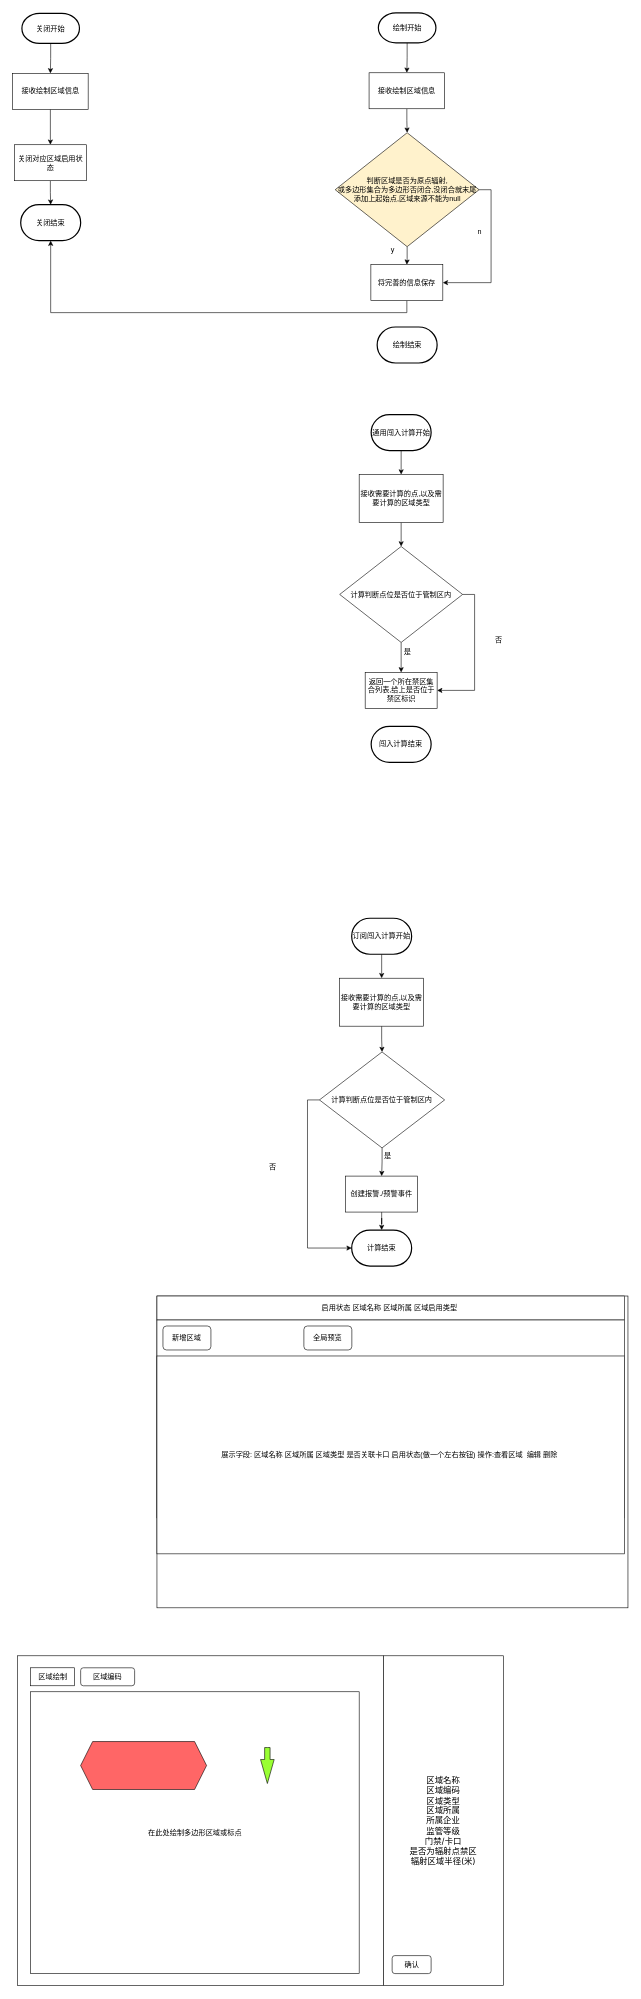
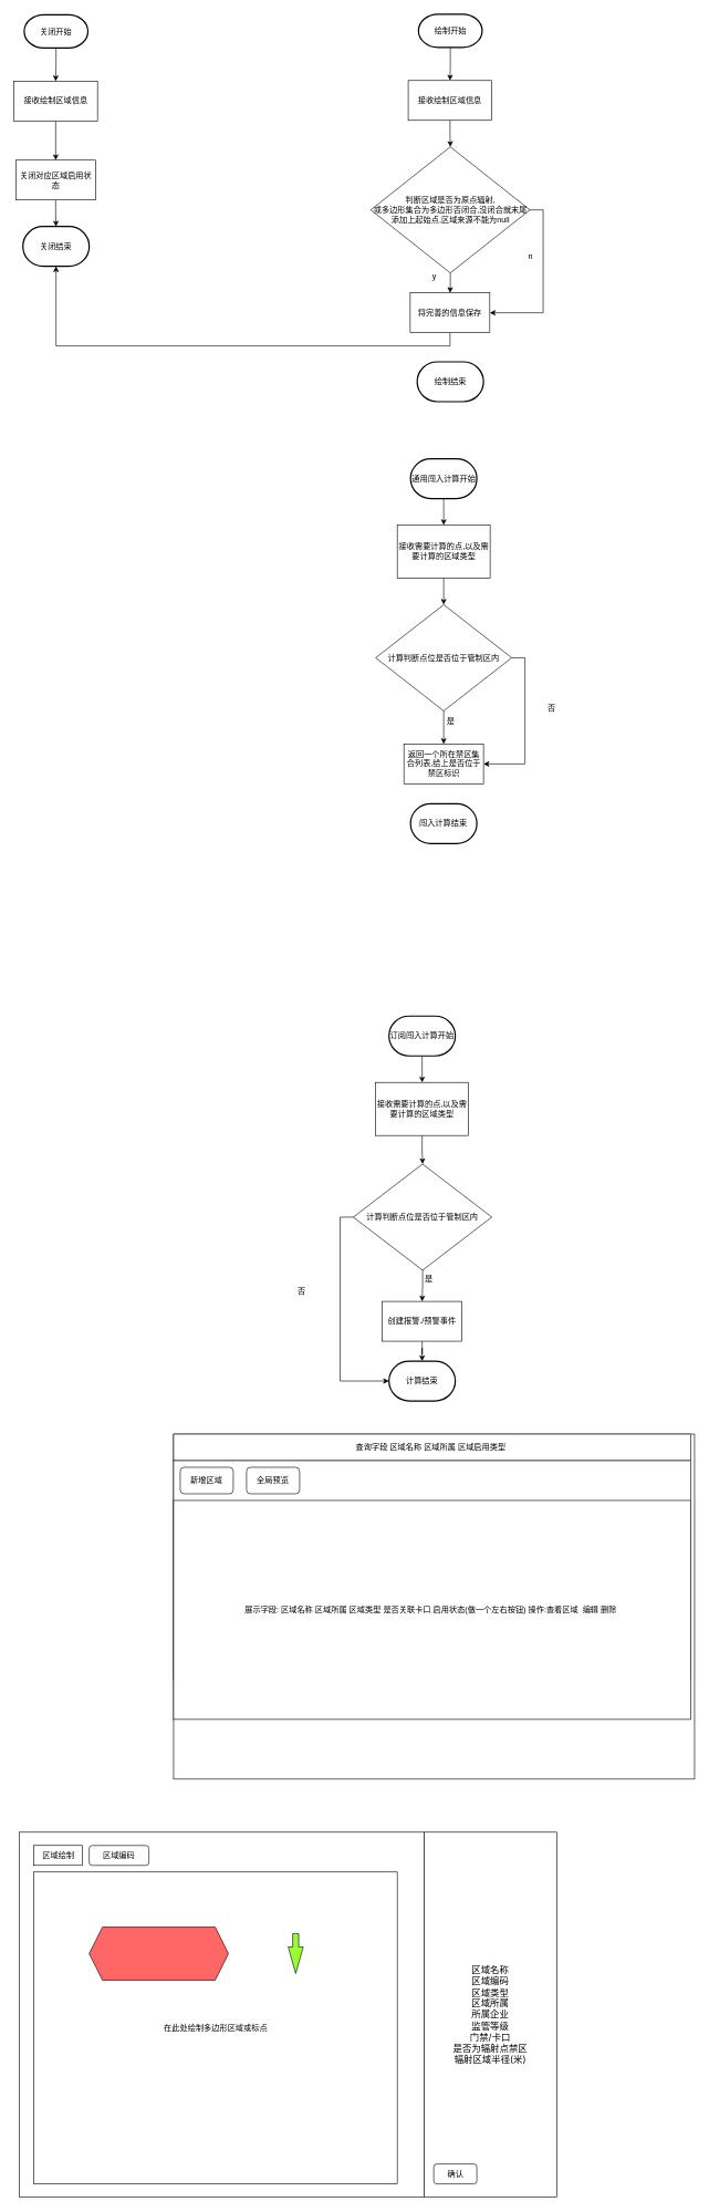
- <mxCell id="8" value="判断区域是否为原点辐射,&lt;div&gt;或多边形集合为多边形否闭合,没闭合就末尾添加上起始点,区域来源不能为null&lt;/div&gt;" style="rhombus;whiteSpace=wrap;html=1;fillColor=#fff2cc;" parent="1" vertex="1"><mxGeometry x="558.5" y="220" width="240" height="190" as="geometry" /></mxCell>
+ <mxCell id="8" value="判断区域是否为原点辐射,&lt;div&gt;或多边形集合为多边形否闭合,没闭合就末尾添加上起始点,区域来源不能为null&lt;/div&gt;" style="rhombus;whiteSpace=wrap;html=1;" parent="1" vertex="1"><mxGeometry x="558.5" y="220" width="240" height="190" as="geometry" /></mxCell>
- <mxCell id="38" value="启用状态 区域名称 区域所属 区域启用类型&amp;nbsp;" style="rounded=0;whiteSpace=wrap;html=1;" vertex="1" parent="1"><mxGeometry x="261.25" y="2160" width="780" height="40" as="geometry" /></mxCell>
+ <mxCell id="38" value="查询字段 区域名称 区域所属 区域启用类型&amp;nbsp;" style="rounded=0;whiteSpace=wrap;html=1;" vertex="1" parent="1"><mxGeometry x="261.25" y="2160" width="780" height="40" as="geometry" /></mxCell>
- <mxCell id="42" value="全局预览" style="rounded=1;whiteSpace=wrap;html=1;" vertex="1" parent="1"><mxGeometry x="506.25" y="2210" width="80" height="40" as="geometry" /></mxCell>
+ <mxCell id="42" value="全局预览" style="rounded=1;whiteSpace=wrap;html=1;" vertex="1" parent="1"><mxGeometry x="371.25" y="2210" width="80" height="40" as="geometry" /></mxCell>
